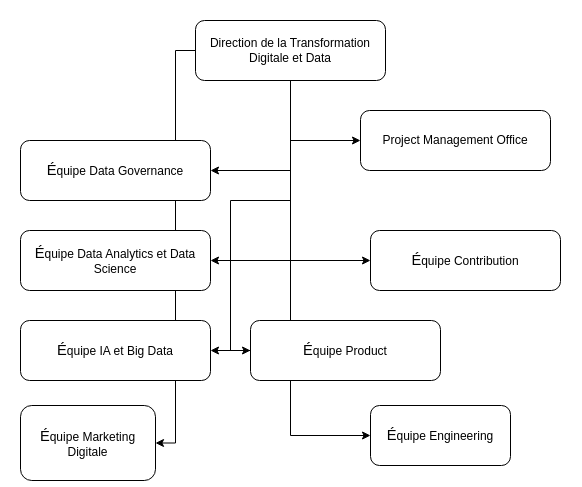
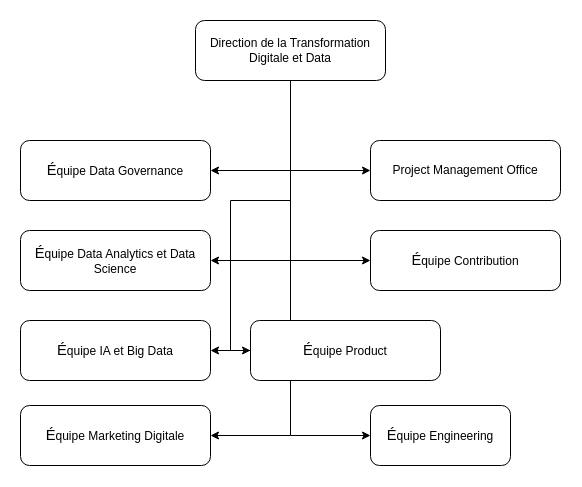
- <mxCell id="11" value="Project Management Office" style="rounded=1;whiteSpace=wrap;html=1;strokeColor=light-dark(#000000,#FF007B);fillColor=light-dark(#FFFFFF,#FFFFFF);fontColor=light-dark(#000000,#000000);" parent="1" vertex="1"><mxGeometry x="360" y="110" width="190" height="60" as="geometry" /></mxCell>
+ <mxCell id="11" value="Project Management Office" style="rounded=1;whiteSpace=wrap;html=1;strokeColor=light-dark(#000000,#FF007B);fillColor=light-dark(#FFFFFF,#FFFFFF);fontColor=light-dark(#000000,#000000);" parent="1" vertex="1"><mxGeometry x="370" y="140" width="190" height="60" as="geometry" /></mxCell>
- <mxCell id="18" value="&lt;span lang=&quot;FR&quot; style=&quot;font-size:11.0pt;line-height:&lt;br/&gt;107%;font-family:&amp;quot;Aptos&amp;quot;,sans-serif;mso-ascii-theme-font:minor-latin;&lt;br/&gt;mso-fareast-font-family:Aptos;mso-fareast-theme-font:minor-latin;mso-hansi-theme-font:&lt;br/&gt;minor-latin;mso-bidi-font-family:&amp;quot;Times New Roman&amp;quot;;mso-bidi-theme-font:minor-bidi;&lt;br/&gt;mso-ansi-language:FR;mso-fareast-language:EN-US;mso-bidi-language:AR-SA&quot;&gt;É&lt;/span&gt;quipe Marketing Digitale" style="rounded=1;whiteSpace=wrap;html=1;strokeColor=light-dark(#000000,#FF007B);fillColor=light-dark(#FFFFFF,#FFFFFF);fontColor=light-dark(#000000,#000000);" parent="1" vertex="1"><mxGeometry x="20" y="405" width="135" height="75" as="geometry" /></mxCell>
+ <mxCell id="18" value="&lt;span lang=&quot;FR&quot; style=&quot;font-size:11.0pt;line-height:&lt;br/&gt;107%;font-family:&amp;quot;Aptos&amp;quot;,sans-serif;mso-ascii-theme-font:minor-latin;&lt;br/&gt;mso-fareast-font-family:Aptos;mso-fareast-theme-font:minor-latin;mso-hansi-theme-font:&lt;br/&gt;minor-latin;mso-bidi-font-family:&amp;quot;Times New Roman&amp;quot;;mso-bidi-theme-font:minor-bidi;&lt;br/&gt;mso-ansi-language:FR;mso-fareast-language:EN-US;mso-bidi-language:AR-SA&quot;&gt;É&lt;/span&gt;quipe Marketing Digitale" style="rounded=1;whiteSpace=wrap;html=1;strokeColor=light-dark(#000000,#FF007B);fillColor=light-dark(#FFFFFF,#FFFFFF);fontColor=light-dark(#000000,#000000);" parent="1" vertex="1"><mxGeometry x="20" y="405" width="190" height="60" as="geometry" /></mxCell>
